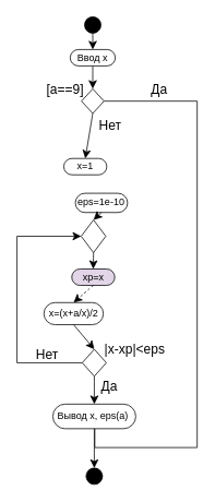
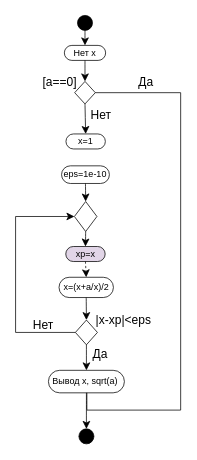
- <mxCell id="3" value="Ввод x" style="rounded=1;whiteSpace=wrap;html=1;arcSize=50;" vertex="1" parent="1"><mxGeometry x="85" y="60" width="55" height="20" as="geometry" /></mxCell>
+ <mxCell id="3" value="Нет x" style="rounded=1;whiteSpace=wrap;html=1;arcSize=50;" vertex="1" parent="1"><mxGeometry x="85" y="60" width="55" height="20" as="geometry" /></mxCell>
- <mxCell id="12" value="[a==9]" style="text;html=1;whiteSpace=wrap;strokeColor=none;fillColor=none;align=center;verticalAlign=middle;rounded=0;fontSize=16;" vertex="1" parent="1"><mxGeometry x="54.4" y="98" width="50" height="20" as="geometry" /></mxCell>
+ <mxCell id="12" value="[a==0]" style="text;html=1;whiteSpace=wrap;strokeColor=none;fillColor=none;align=center;verticalAlign=middle;rounded=0;fontSize=16;" vertex="1" parent="1"><mxGeometry x="54.4" y="98" width="50" height="20" as="geometry" /></mxCell>
- <mxCell id="4" value="x=1" style="rounded=1;whiteSpace=wrap;html=1;arcSize=50;" vertex="1" parent="1"><mxGeometry x="77.14" y="193" width="52.5" height="20" as="geometry" /></mxCell>
+ <mxCell id="4" value="x=1" style="rounded=1;whiteSpace=wrap;html=1;arcSize=50;" vertex="1" parent="1"><mxGeometry x="87.14" y="178" width="52.5" height="20" as="geometry" /></mxCell>
- <mxCell id="5" value="eps=1e-10" style="rounded=1;whiteSpace=wrap;html=1;arcSize=50;" vertex="1" parent="1"><mxGeometry x="91.27" y="235.5" width="63.75" height="23.5" as="geometry" /></mxCell>
+ <mxCell id="5" value="eps=1e-10" style="rounded=1;whiteSpace=wrap;html=1;arcSize=50;" vertex="1" parent="1"><mxGeometry x="81.27" y="220.5" width="63.75" height="23.5" as="geometry" /></mxCell>
- <mxCell id="6" value="x=(x+a/x)/2" style="rounded=1;whiteSpace=wrap;html=1;arcSize=50;" vertex="1" parent="1"><mxGeometry x="52.89" y="369" width="72.5" height="27" as="geometry" /></mxCell>
+ <mxCell id="6" value="x=(x+a/x)/2" style="rounded=1;whiteSpace=wrap;html=1;arcSize=50;" vertex="1" parent="1"><mxGeometry x="77.89" y="369" width="72.5" height="27" as="geometry" /></mxCell>
- <mxCell id="8" value="Вывод x, eps(a)&amp;nbsp;" style="rounded=1;whiteSpace=wrap;html=1;arcSize=50;" vertex="1" parent="1"><mxGeometry x="63.77" y="493" width="101.25" height="30" as="geometry" /></mxCell>
+ <mxCell id="8" value="Вывод x, sqrt(a)&amp;nbsp;" style="rounded=1;whiteSpace=wrap;html=1;arcSize=50;" vertex="1" parent="1"><mxGeometry x="63.77" y="493" width="101.25" height="30" as="geometry" /></mxCell>
